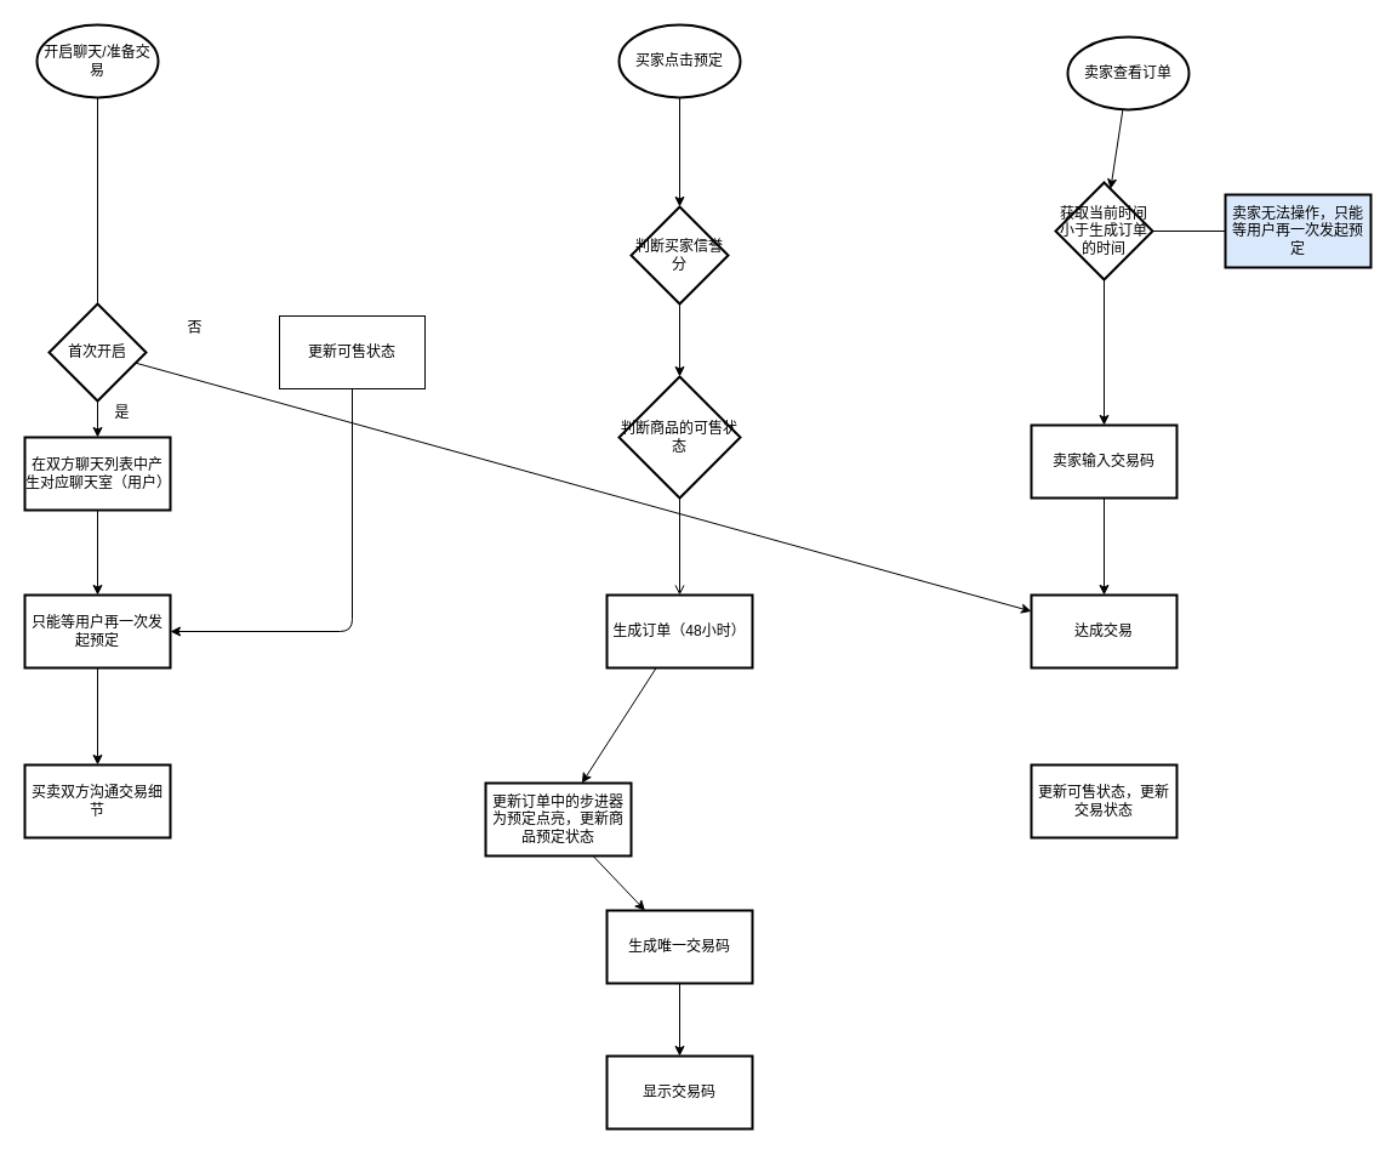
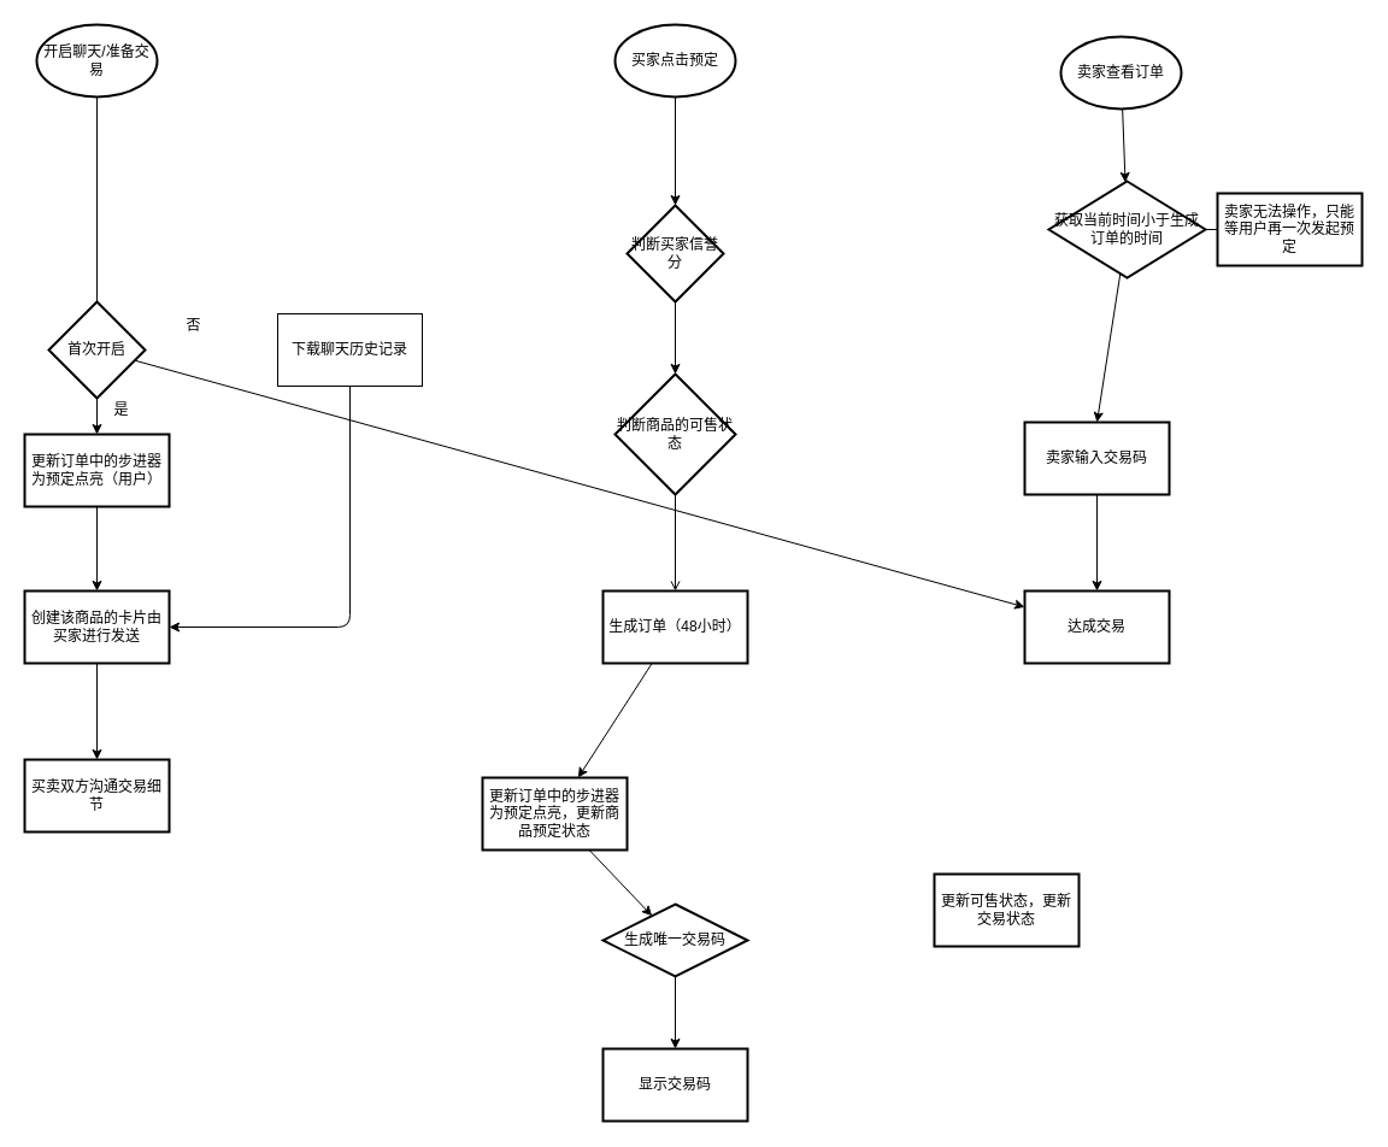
- <mxCell id="37" value="获取当前时间小于生成订单的时间" style="rhombus;whiteSpace=wrap;html=1;strokeWidth=2;" vertex="1" parent="1"><mxGeometry x="870" y="150" width="80" height="80" as="geometry" /></mxCell>
+ <mxCell id="37" value="获取当前时间小于生成订单的时间" style="rhombus;whiteSpace=wrap;html=1;strokeWidth=2;" vertex="1" parent="1"><mxGeometry x="870" y="150" width="130" height="80" as="geometry" /></mxCell>
- <mxCell id="38" value="卖家无法操作，只能等用户再一次发起预定" style="whiteSpace=wrap;html=1;strokeWidth=2;fillColor=#dae8fc;" vertex="1" parent="1"><mxGeometry x="1010" y="160" width="120" height="60" as="geometry" /></mxCell>
+ <mxCell id="38" value="卖家无法操作，只能等用户再一次发起预定" style="whiteSpace=wrap;html=1;strokeWidth=2;" vertex="1" parent="1"><mxGeometry x="1010" y="160" width="120" height="60" as="geometry" /></mxCell>
- <mxCell id="14" value="更新可售状态" style="whiteSpace=wrap;html=1;" parent="1" vertex="1"><mxGeometry x="230" y="260" width="120" height="60" as="geometry" /></mxCell>
+ <mxCell id="14" value="下载聊天历史记录" style="whiteSpace=wrap;html=1;" parent="1" vertex="1"><mxGeometry x="230" y="260" width="120" height="60" as="geometry" /></mxCell>
- <mxCell id="5" value="在双方聊天列表中产生对应聊天室（用户）" style="whiteSpace=wrap;html=1;strokeWidth=2;" parent="1" vertex="1"><mxGeometry x="20" y="360" width="120" height="60" as="geometry" /></mxCell>
+ <mxCell id="5" value="更新订单中的步进器为预定点亮（用户）" style="whiteSpace=wrap;html=1;strokeWidth=2;" parent="1" vertex="1"><mxGeometry x="20" y="360" width="120" height="60" as="geometry" /></mxCell>
- <mxCell id="10" value="只能等用户再一次发起预定" style="whiteSpace=wrap;html=1;strokeWidth=2;" parent="1" vertex="1"><mxGeometry x="20" y="490" width="120" height="60" as="geometry" /></mxCell>
+ <mxCell id="10" value="创建该商品的卡片由买家进行发送" style="whiteSpace=wrap;html=1;strokeWidth=2;" parent="1" vertex="1"><mxGeometry x="20" y="490" width="120" height="60" as="geometry" /></mxCell>
- <mxCell id="32" value="更新可售状态，更新交易状态" style="whiteSpace=wrap;html=1;strokeWidth=2;" vertex="1" parent="1"><mxGeometry x="850" y="630" width="120" height="60" as="geometry" /></mxCell>
+ <mxCell id="32" value="更新可售状态，更新交易状态" style="whiteSpace=wrap;html=1;strokeWidth=2;" vertex="1" parent="1"><mxGeometry x="775" y="725" width="120" height="60" as="geometry" /></mxCell>
- <mxCell id="27" value="生成唯一交易码" style="whiteSpace=wrap;html=1;strokeWidth=2;" vertex="1" parent="1"><mxGeometry x="500" y="750" width="120" height="60" as="geometry" /></mxCell>
+ <mxCell id="27" value="生成唯一交易码" style="rhombus;whiteSpace=wrap;html=1;strokeWidth=2;" vertex="1" parent="1"><mxGeometry x="500" y="750" width="120" height="60" as="geometry" /></mxCell>
